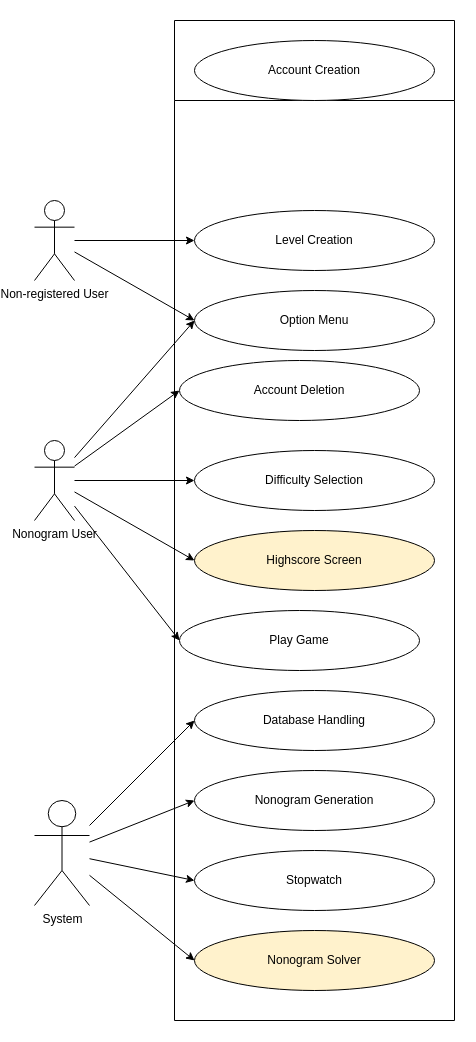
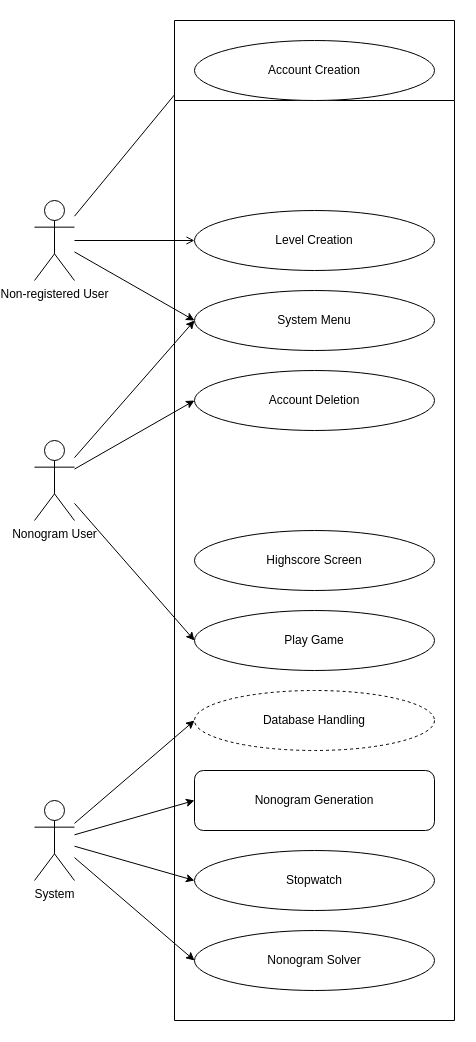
+ <mxCell id="2" style="edgeStyle=none;html=1;entryX=0;entryY=0.5;entryDx=0;entryDy=0;" edge="1" parent="1" source="5" target="13"><mxGeometry relative="1" as="geometry" /></mxCell>
- <mxCell id="3" style="edgeStyle=none;html=1;entryX=0;entryY=0.5;entryDx=0;entryDy=0;" edge="1" parent="1" source="5" target="14"><mxGeometry relative="1" as="geometry" /></mxCell>
+ <mxCell id="3" style="edgeStyle=none;html=1;entryX=0;entryY=0.5;entryDx=0;entryDy=0;endArrow=open;" edge="1" parent="1" source="5" target="14"><mxGeometry relative="1" as="geometry" /></mxCell>
- <mxCell id="17" value="Option Menu" style="ellipse;whiteSpace=wrap;html=1;" vertex="1" parent="12"><mxGeometry x="20" y="270" width="240" height="60" as="geometry" /></mxCell>
+ <mxCell id="17" value="System Menu" style="ellipse;whiteSpace=wrap;html=1;" vertex="1" parent="12"><mxGeometry x="20" y="270" width="240" height="60" as="geometry" /></mxCell>
- <mxCell id="18" value="Account Deletion" style="ellipse;whiteSpace=wrap;html=1;" vertex="1" parent="12"><mxGeometry x="5" y="340" width="240" height="60" as="geometry" /></mxCell>
+ <mxCell id="18" value="Account Deletion" style="ellipse;whiteSpace=wrap;html=1;" vertex="1" parent="12"><mxGeometry x="20" y="350" width="240" height="60" as="geometry" /></mxCell>
- <mxCell id="8" style="edgeStyle=none;html=1;entryX=0;entryY=0.5;entryDx=0;entryDy=0;" edge="1" parent="1" source="11" target="19"><mxGeometry relative="1" as="geometry" /></mxCell>
- <mxCell id="19" value="Difficulty Selection" style="ellipse;whiteSpace=wrap;html=1;" vertex="1" parent="12"><mxGeometry x="20" y="430" width="240" height="60" as="geometry" /></mxCell>
- <mxCell id="9" style="edgeStyle=none;html=1;entryX=0;entryY=0.5;entryDx=0;entryDy=0;" edge="1" parent="1" source="11" target="20"><mxGeometry relative="1" as="geometry" /></mxCell>
- <mxCell id="20" value="Highscore Screen" style="ellipse;whiteSpace=wrap;html=1;fillColor=#fff2cc;" vertex="1" parent="12"><mxGeometry x="20" y="510" width="240" height="60" as="geometry" /></mxCell>
+ <mxCell id="20" value="Highscore Screen" style="ellipse;whiteSpace=wrap;html=1;" vertex="1" parent="12"><mxGeometry x="20" y="510" width="240" height="60" as="geometry" /></mxCell>
- <mxCell id="21" value="Play Game" style="ellipse;whiteSpace=wrap;html=1;" vertex="1" parent="12"><mxGeometry x="5" y="590" width="240" height="60" as="geometry" /></mxCell>
+ <mxCell id="21" value="Play Game" style="ellipse;whiteSpace=wrap;html=1;" vertex="1" parent="12"><mxGeometry x="20" y="590" width="240" height="60" as="geometry" /></mxCell>
- <mxCell id="22" value="Database Handling" style="ellipse;whiteSpace=wrap;html=1;" vertex="1" parent="12"><mxGeometry x="20" y="670" width="240" height="60" as="geometry" /></mxCell>
+ <mxCell id="22" value="Database Handling" style="ellipse;whiteSpace=wrap;html=1;dashed=1;" vertex="1" parent="12"><mxGeometry x="20" y="670" width="240" height="60" as="geometry" /></mxCell>
- <mxCell id="23" value="Nonogram Generation" style="ellipse;whiteSpace=wrap;html=1;" vertex="1" parent="12"><mxGeometry x="20" y="750" width="240" height="60" as="geometry" /></mxCell>
+ <mxCell id="23" value="Nonogram Generation" style="whiteSpace=wrap;html=1;rounded=1;" vertex="1" parent="12"><mxGeometry x="20" y="750" width="240" height="60" as="geometry" /></mxCell>
- <mxCell id="28" value="System" style="shape=umlActor;verticalLabelPosition=bottom;verticalAlign=top;html=1;outlineConnect=0;" vertex="1" parent="1"><mxGeometry x="20" y="800" width="55" height="105" as="geometry" /></mxCell>
+ <mxCell id="28" value="System" style="shape=umlActor;verticalLabelPosition=bottom;verticalAlign=top;html=1;outlineConnect=0;" vertex="1" parent="1"><mxGeometry x="20" y="800" width="40" height="80" as="geometry" /></mxCell>
- <mxCell id="15" value="Nonogram Solver" style="ellipse;whiteSpace=wrap;html=1;fillColor=#fff2cc;" vertex="1" parent="12"><mxGeometry x="20" y="910" width="240" height="60" as="geometry" /></mxCell>
+ <mxCell id="15" value="Nonogram Solver" style="ellipse;whiteSpace=wrap;html=1;" vertex="1" parent="12"><mxGeometry x="20" y="910" width="240" height="60" as="geometry" /></mxCell>
